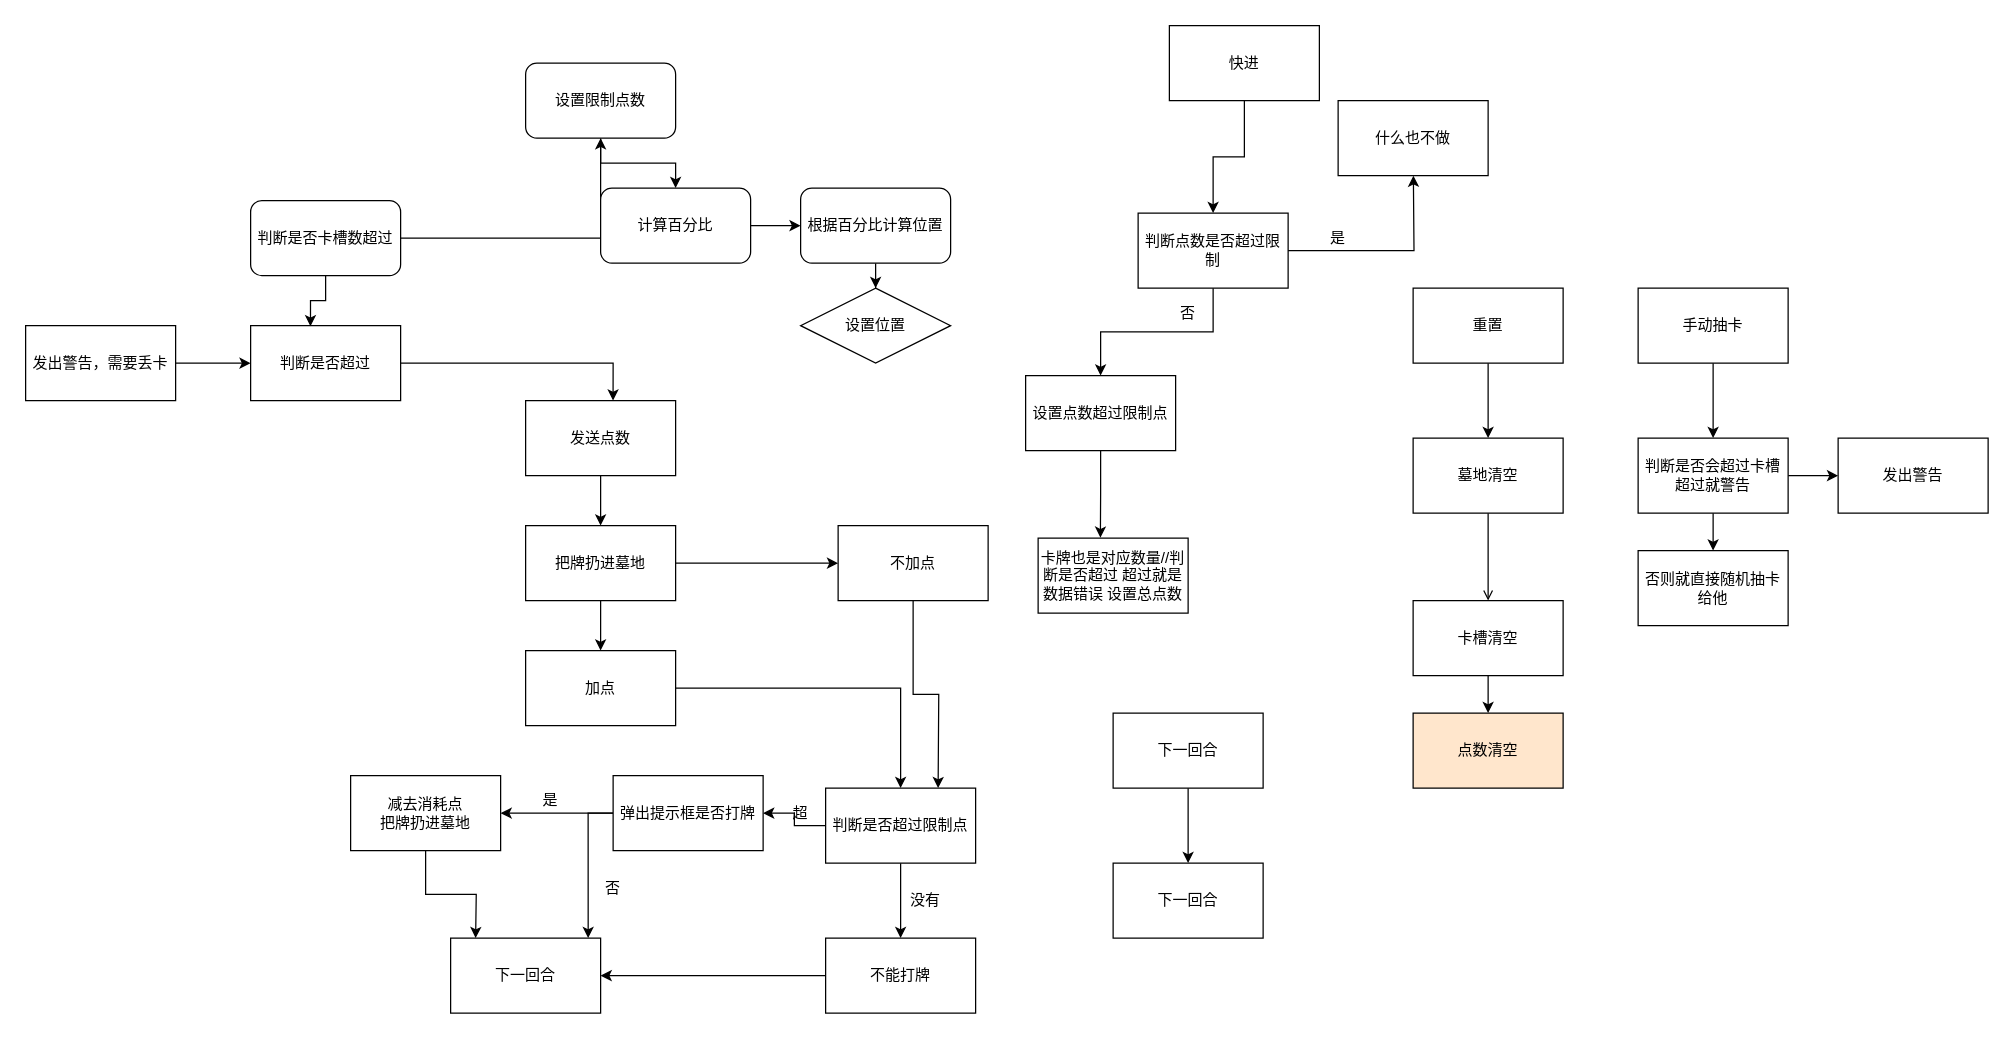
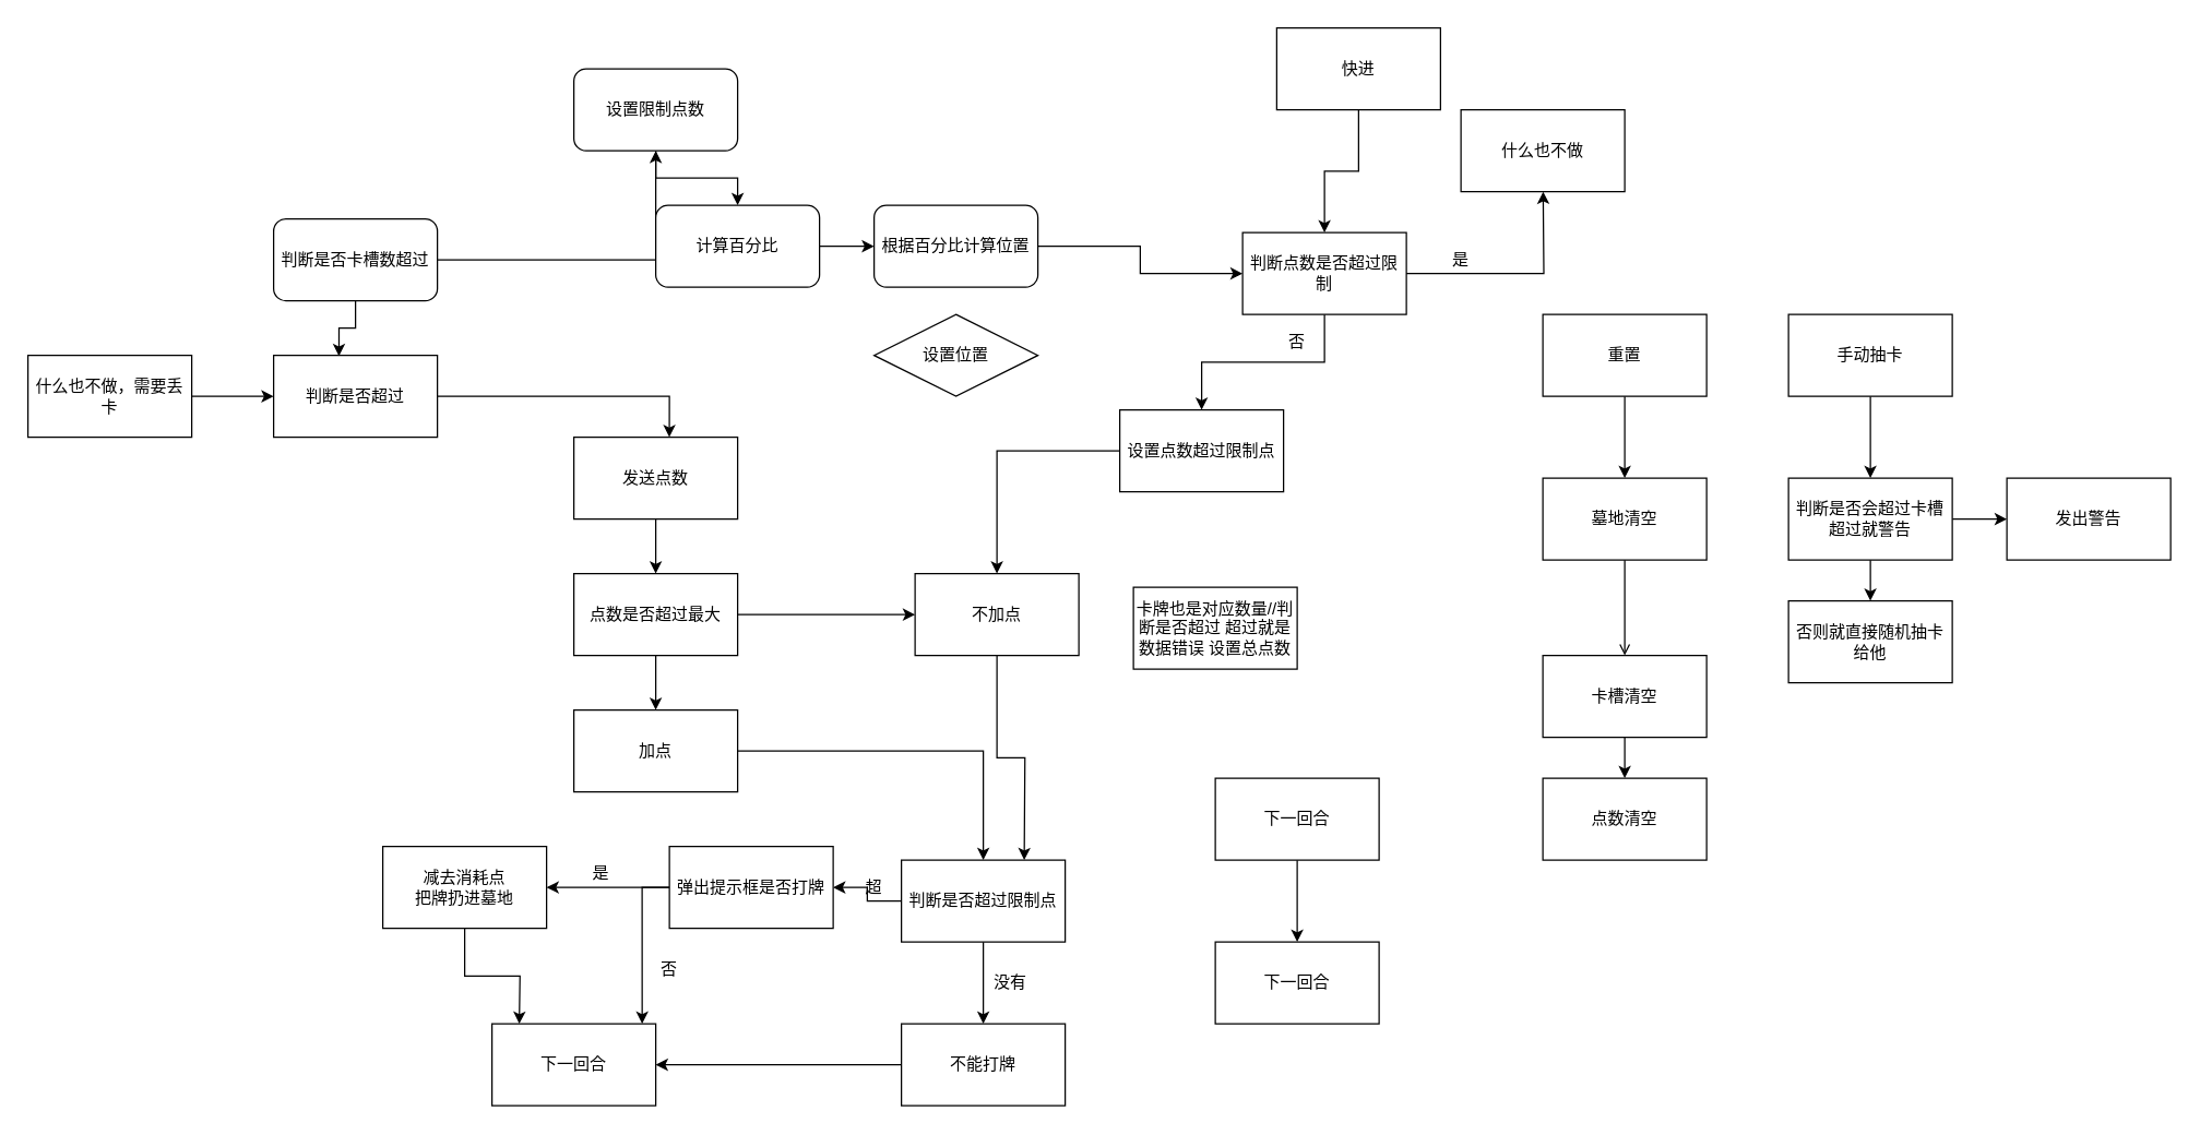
- <mxCell id="65" style="edgeStyle=orthogonalEdgeStyle;rounded=0;orthogonalLoop=1;jettySize=auto;html=1;" edge="1" parent="1" source="66" target="67"><mxGeometry relative="1" as="geometry" /></mxCell>
+ <mxCell id="65" style="edgeStyle=orthogonalEdgeStyle;rounded=0;orthogonalLoop=1;jettySize=auto;html=1;" edge="1" parent="1" source="66" target="38"><mxGeometry relative="1" as="geometry" /></mxCell>
- <mxCell id="10" value="发出警告，需要丢卡" style="rounded=0;whiteSpace=wrap;html=1;" vertex="1" parent="1"><mxGeometry x="20" y="260" width="120" height="60" as="geometry" /></mxCell>
+ <mxCell id="10" value="什么也不做，需要丢卡" style="rounded=0;whiteSpace=wrap;html=1;" vertex="1" parent="1"><mxGeometry x="20" y="260" width="120" height="60" as="geometry" /></mxCell>
- <mxCell id="39" style="edgeStyle=orthogonalEdgeStyle;rounded=0;orthogonalLoop=1;jettySize=auto;html=1;entryX=0.415;entryY=-0.006;entryDx=0;entryDy=0;entryPerimeter=0;" edge="1" parent="1" source="40" target="41"><mxGeometry relative="1" as="geometry" /></mxCell>
+ <mxCell id="39" style="edgeStyle=orthogonalEdgeStyle;rounded=0;orthogonalLoop=1;jettySize=auto;html=1;" edge="1" parent="1" source="40" target="17"><mxGeometry relative="1" as="geometry" /></mxCell>
- <mxCell id="15" value="把牌扔进墓地" style="rounded=0;whiteSpace=wrap;html=1;" vertex="1" parent="1"><mxGeometry x="420" y="420" width="120" height="60" as="geometry" /></mxCell>
+ <mxCell id="15" value="点数是否超过最大" style="rounded=0;whiteSpace=wrap;html=1;" vertex="1" parent="1"><mxGeometry x="420" y="420" width="120" height="60" as="geometry" /></mxCell>
- <mxCell id="46" value="点数清空" style="rounded=0;whiteSpace=wrap;html=1;fillColor=#ffe6cc;" vertex="1" parent="1"><mxGeometry x="1130" y="570" width="120" height="60" as="geometry" /></mxCell>
+ <mxCell id="46" value="点数清空" style="rounded=0;whiteSpace=wrap;html=1;" vertex="1" parent="1"><mxGeometry x="1130" y="570" width="120" height="60" as="geometry" /></mxCell>
